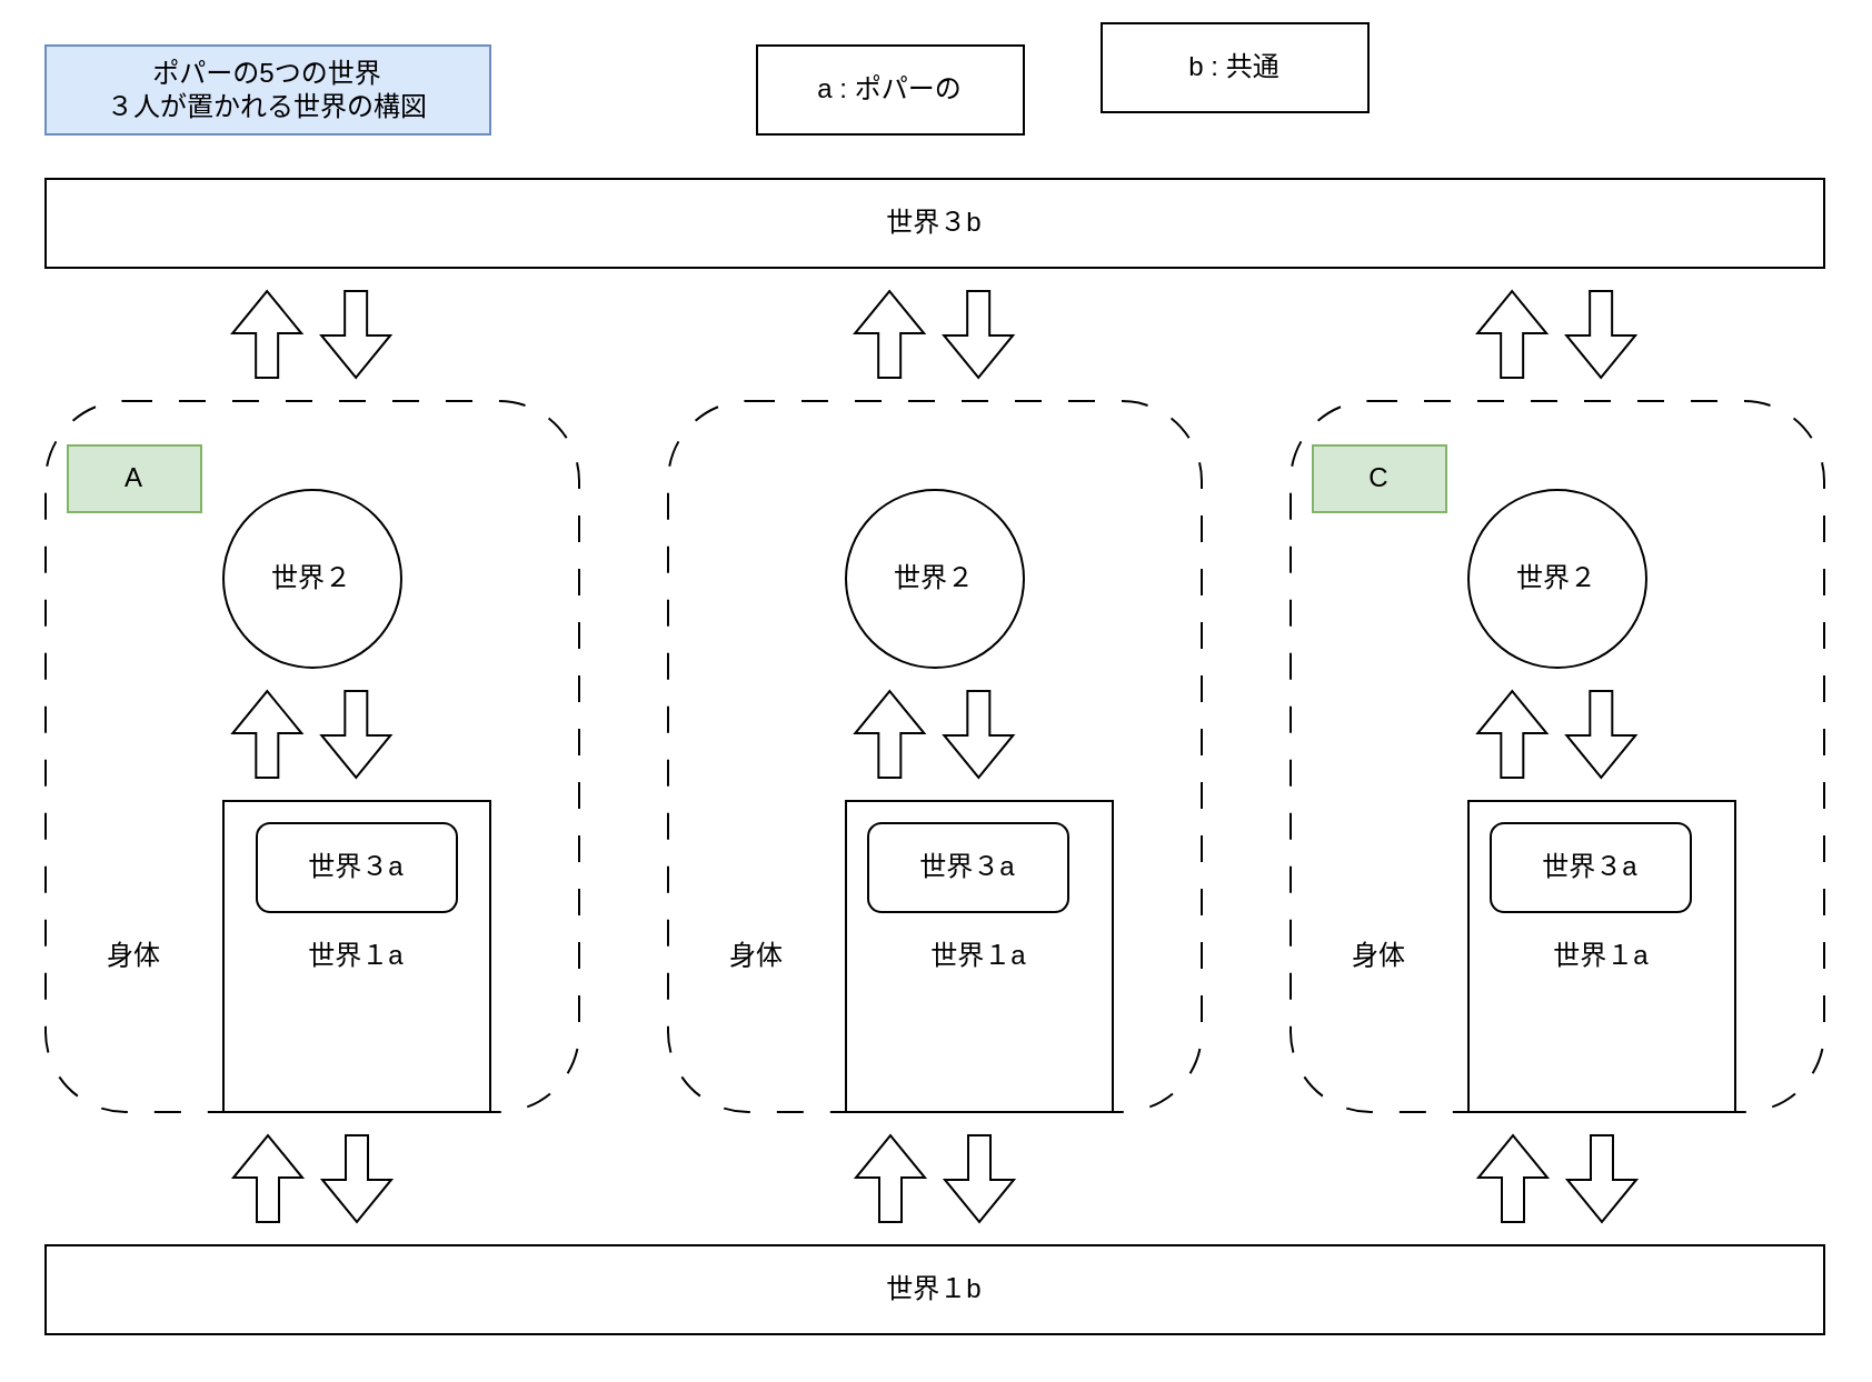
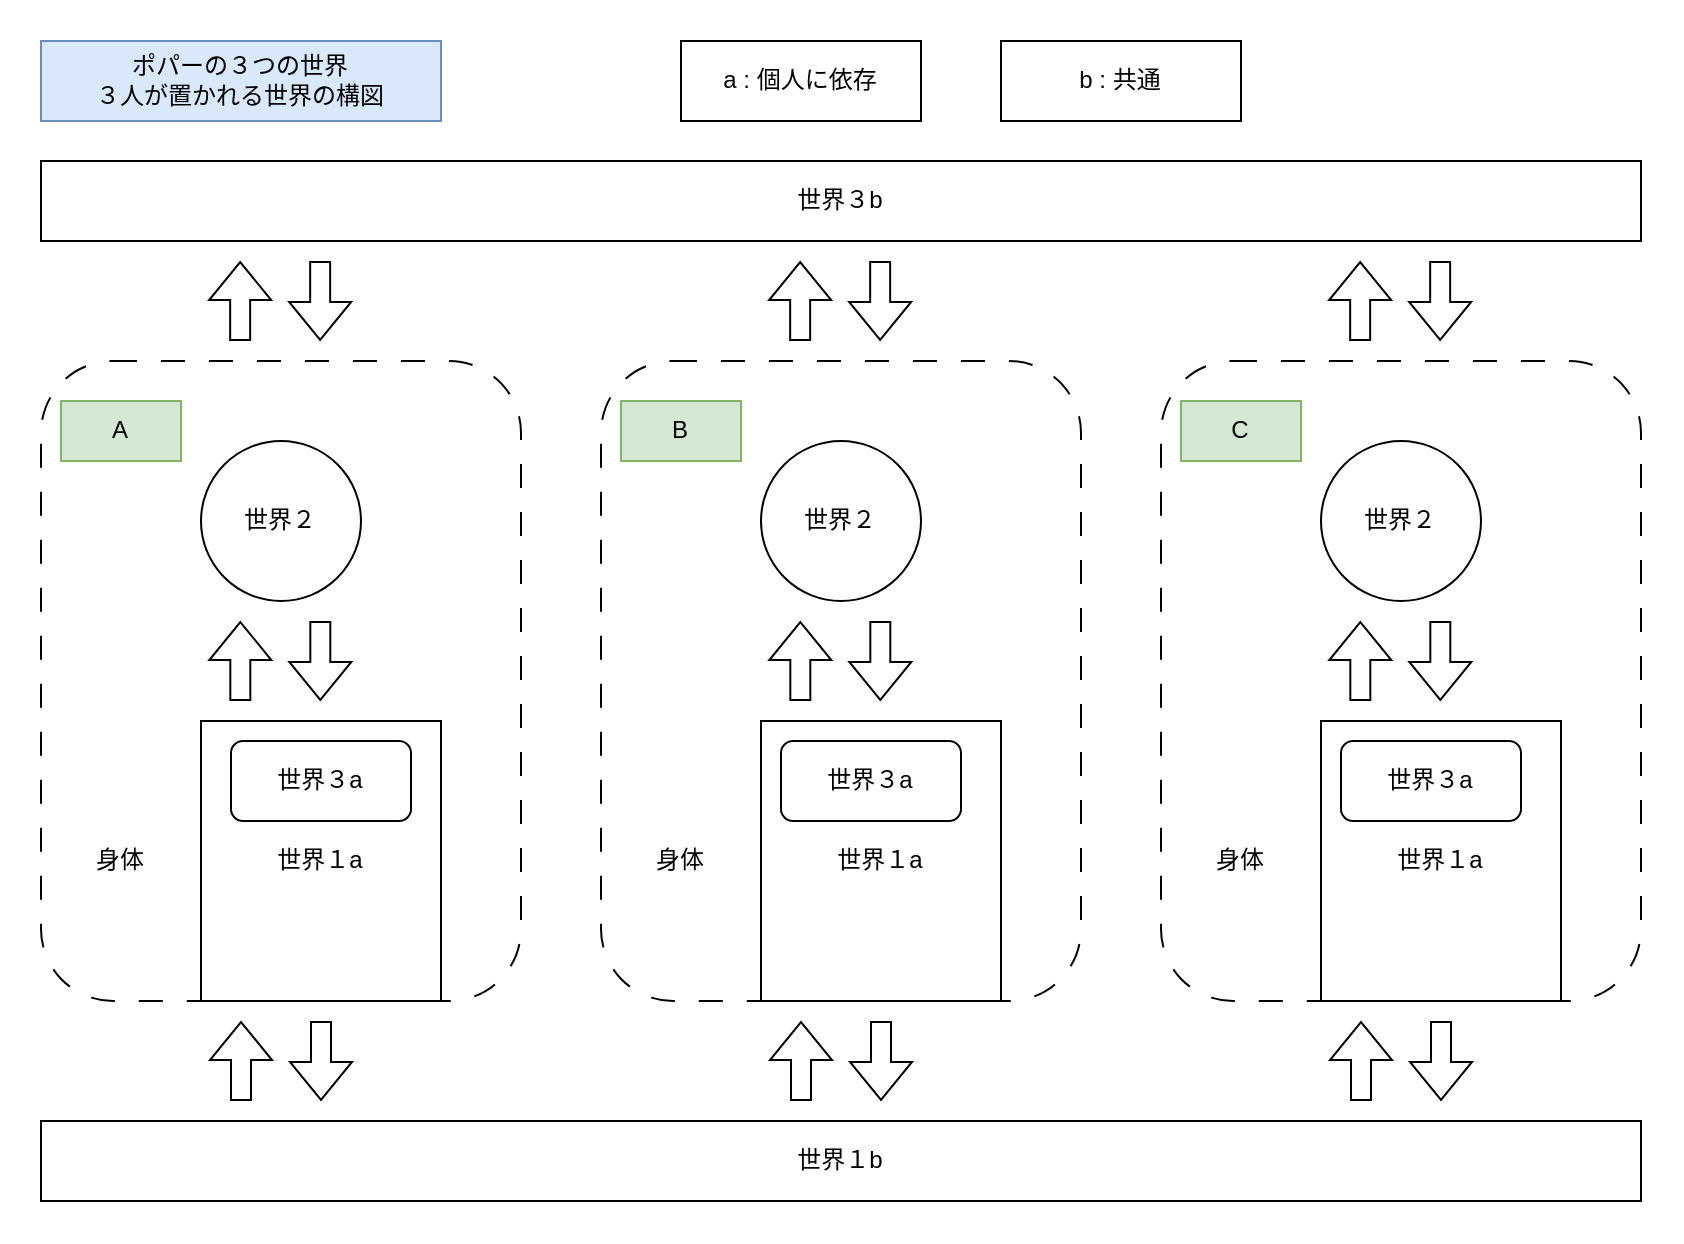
- <mxCell id="10" value="b : 共通" style="rounded=0;whiteSpace=wrap;html=1;" vertex="1" parent="1"><mxGeometry x="495" y="10" width="120" height="40" as="geometry" /></mxCell>
+ <mxCell id="10" value="b : 共通" style="rounded=0;whiteSpace=wrap;html=1;" vertex="1" parent="1"><mxGeometry x="500" y="20" width="120" height="40" as="geometry" /></mxCell>
- <mxCell id="3" value="ポパーの5つの世界&lt;div&gt;３人が置かれる世界の構図&lt;/div&gt;" style="text;html=1;align=center;verticalAlign=middle;whiteSpace=wrap;rounded=0;fillColor=#dae8fc;strokeColor=#6c8ebf;" vertex="1" parent="1"><mxGeometry x="20" y="20" width="200" height="40" as="geometry" /></mxCell>
+ <mxCell id="3" value="ポパーの３つの世界&lt;div&gt;３人が置かれる世界の構図&lt;/div&gt;" style="text;html=1;align=center;verticalAlign=middle;whiteSpace=wrap;rounded=0;fillColor=#dae8fc;strokeColor=#6c8ebf;" vertex="1" parent="1"><mxGeometry x="20" y="20" width="200" height="40" as="geometry" /></mxCell>
- <mxCell id="9" value="a : ポパーの" style="rounded=0;whiteSpace=wrap;html=1;" vertex="1" parent="1"><mxGeometry x="340" y="20" width="120" height="40" as="geometry" /></mxCell>
+ <mxCell id="9" value="a : 個人に依存" style="rounded=0;whiteSpace=wrap;html=1;" vertex="1" parent="1"><mxGeometry x="340" y="20" width="120" height="40" as="geometry" /></mxCell>
+ <mxCell id="21" value="B" style="text;html=1;align=center;verticalAlign=middle;whiteSpace=wrap;rounded=0;fillColor=#d5e8d4;strokeColor=#82b366;" vertex="1" parent="1"><mxGeometry x="310" y="200" width="60" height="30" as="geometry" /></mxCell>
